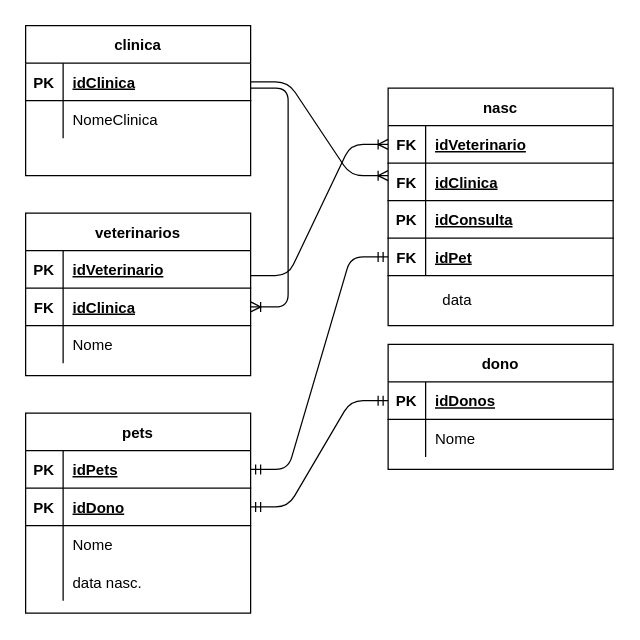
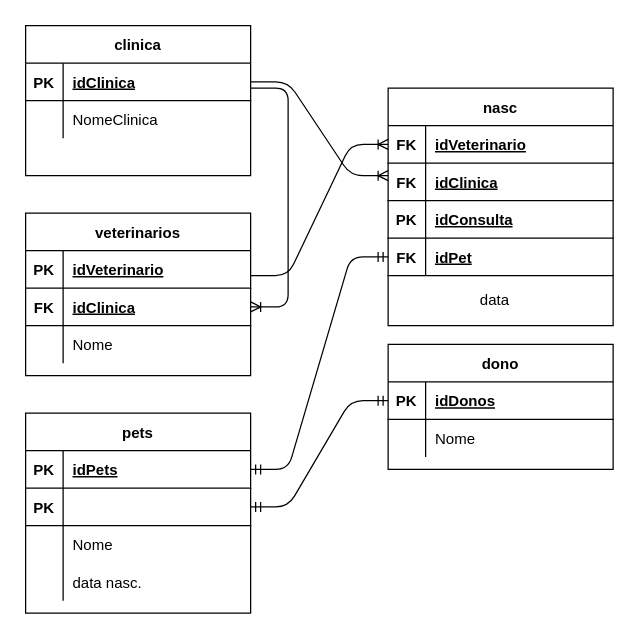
- <mxCell id="47" value="data" style="text;html=1;align=center;verticalAlign=middle;resizable=0;points=[];autosize=1;strokeColor=none;" vertex="1" parent="1"><mxGeometry x="345" y="230" width="40" height="20" as="geometry" /></mxCell>
+ <mxCell id="47" value="data" style="text;html=1;align=center;verticalAlign=middle;resizable=0;points=[];autosize=1;strokeColor=none;" vertex="1" parent="1"><mxGeometry x="375" y="230" width="40" height="20" as="geometry" /></mxCell>
- <mxCell id="40" value="idDono" style="shape=partialRectangle;connectable=0;fillColor=none;top=0;left=0;bottom=0;right=0;align=left;spacingLeft=6;fontStyle=5;overflow=hidden;" vertex="1" parent="38"><mxGeometry x="30" width="150" height="30" as="geometry" /></mxCell>
